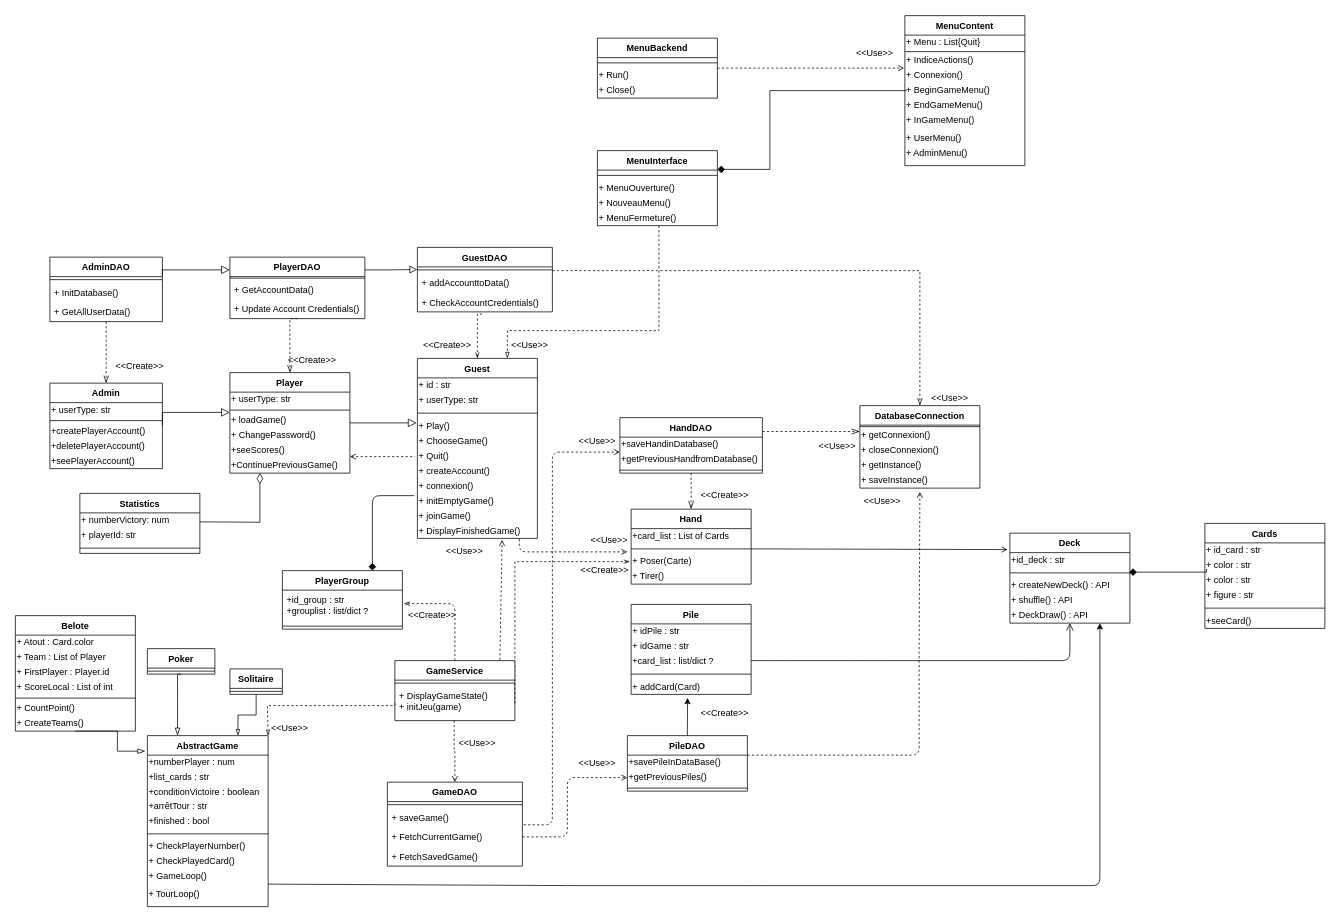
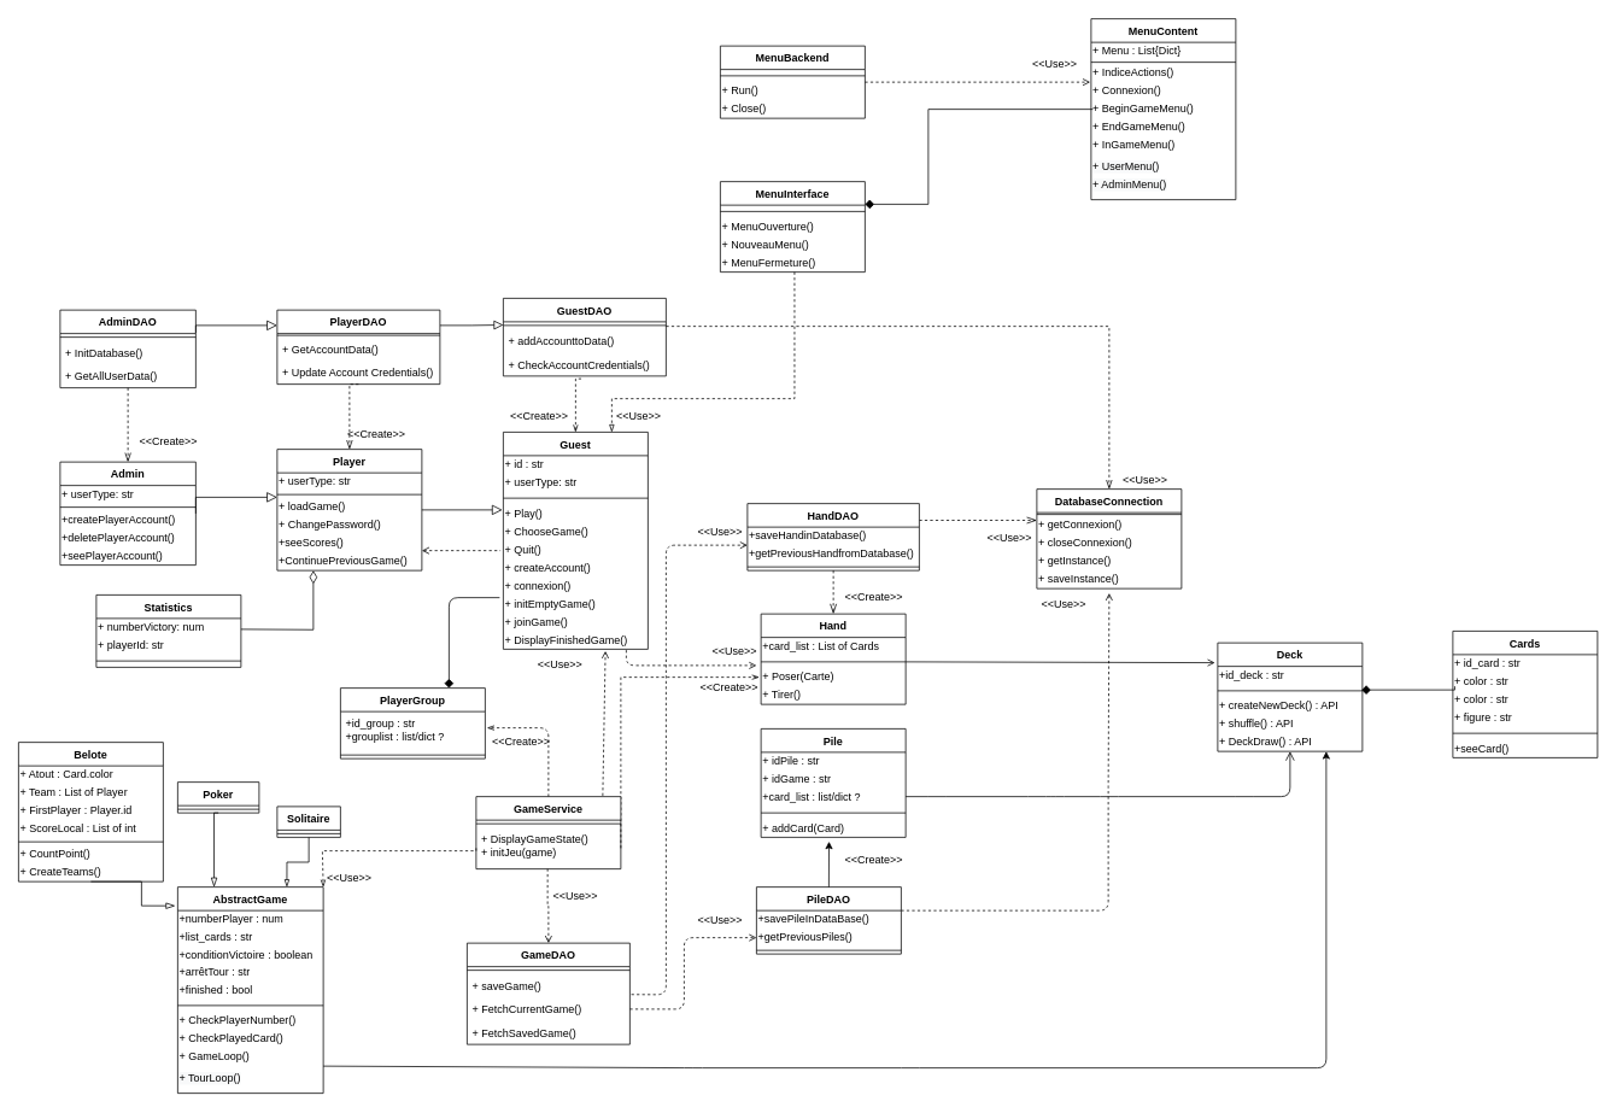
- <mxCell id="80" value="+ Menu : List{Quit}&amp;nbsp;" style="text;html=1;align=left;verticalAlign=middle;resizable=0;points=[];autosize=1;" parent="79" vertex="1"><mxGeometry y="26" width="160" height="20" as="geometry" /></mxCell>
+ <mxCell id="80" value="+ Menu : List{Dict}&amp;nbsp;" style="text;html=1;align=left;verticalAlign=middle;resizable=0;points=[];autosize=1;" parent="79" vertex="1"><mxGeometry y="26" width="160" height="20" as="geometry" /></mxCell>
